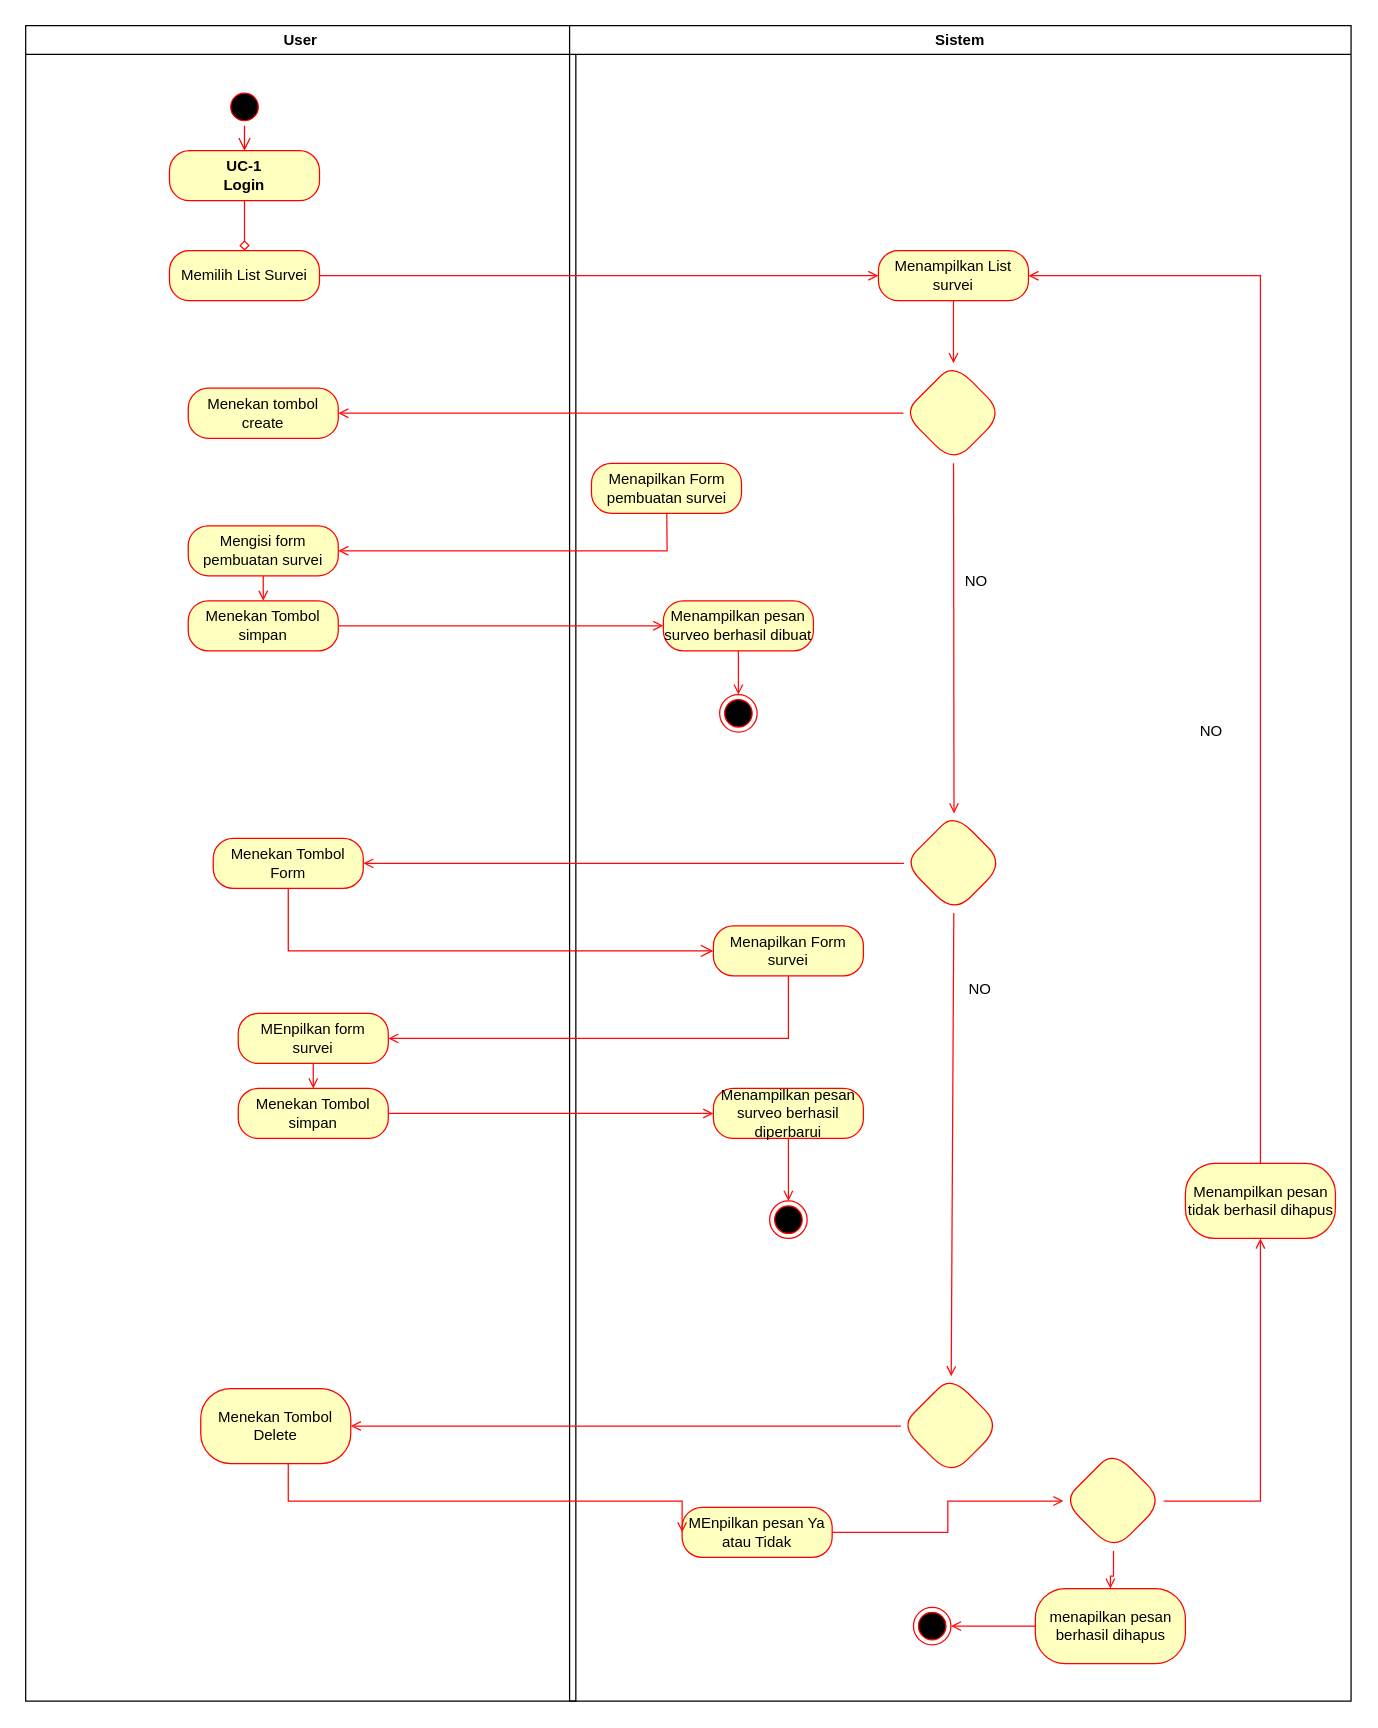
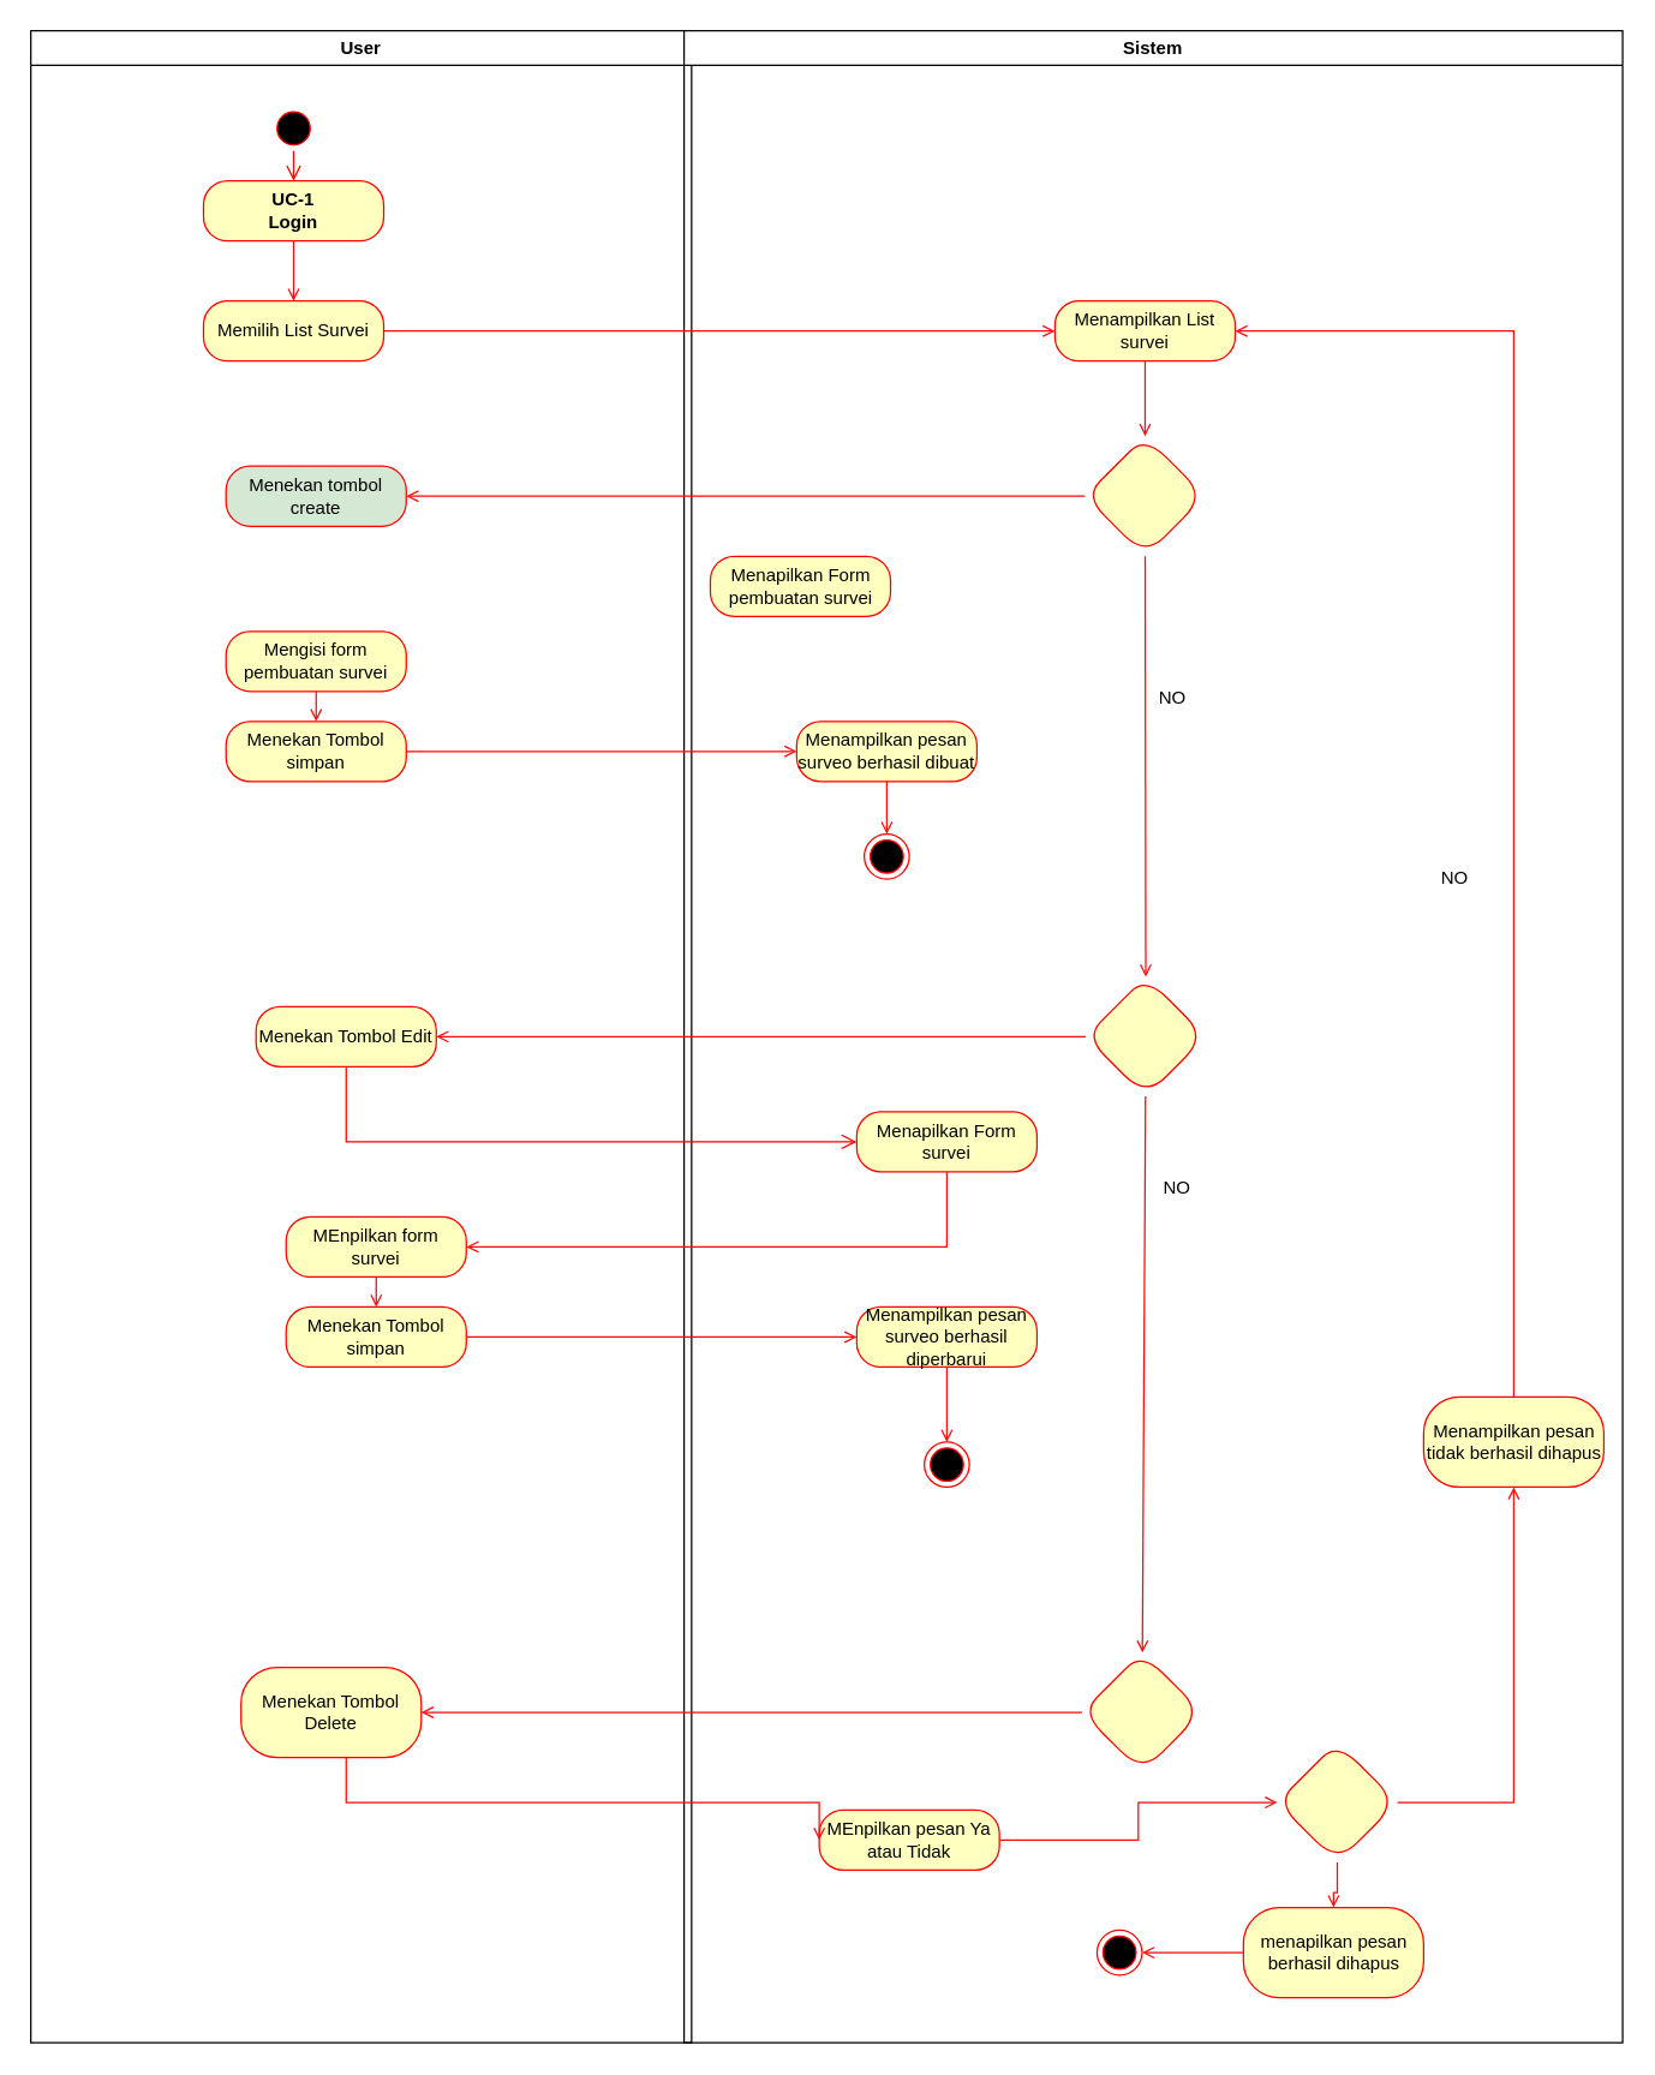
- <mxCell id="41" value="" style="edgeStyle=none;rounded=0;orthogonalLoop=1;jettySize=auto;html=1;strokeColor=#FF0A0A;endArrow=diamond;endFill=0;" edge="1" parent="1" source="42" target="4"><mxGeometry relative="1" as="geometry" /></mxCell>
+ <mxCell id="41" value="" style="edgeStyle=none;rounded=0;orthogonalLoop=1;jettySize=auto;html=1;strokeColor=#FF0A0A;endArrow=open;endFill=0;" edge="1" parent="1" source="42" target="4"><mxGeometry relative="1" as="geometry" /></mxCell>
- <mxCell id="5" value="Menekan tombol create" style="rounded=1;whiteSpace=wrap;html=1;arcSize=40;fontColor=#000000;fillColor=#ffffc0;strokeColor=#ff0000;" vertex="1" parent="2"><mxGeometry x="130" y="290" width="120" height="40" as="geometry" /></mxCell>
+ <mxCell id="5" value="Menekan tombol create" style="rounded=1;whiteSpace=wrap;html=1;arcSize=40;fontColor=#000000;fillColor=#d5e8d4;strokeColor=#ff0000;" vertex="1" parent="2"><mxGeometry x="130" y="290" width="120" height="40" as="geometry" /></mxCell>
- <mxCell id="46" value="" style="edgeStyle=none;rounded=0;orthogonalLoop=1;jettySize=auto;html=1;strokeColor=#FF0A0A;endArrow=open;endFill=0;" edge="1" parent="1" source="25" target="7"><mxGeometry relative="1" as="geometry"><Array as="points"><mxPoint x="533" y="440" /></Array></mxGeometry></mxCell>
- <mxCell id="9" value="Menekan Tombol Form" style="rounded=1;whiteSpace=wrap;html=1;arcSize=40;fontColor=#000000;fillColor=#ffffc0;strokeColor=#ff0000;" vertex="1" parent="2"><mxGeometry x="150" y="650" width="120" height="40" as="geometry" /></mxCell>
+ <mxCell id="9" value="Menekan Tombol Edit" style="rounded=1;whiteSpace=wrap;html=1;arcSize=40;fontColor=#000000;fillColor=#ffffc0;strokeColor=#ff0000;" vertex="1" parent="2"><mxGeometry x="150" y="650" width="120" height="40" as="geometry" /></mxCell>
